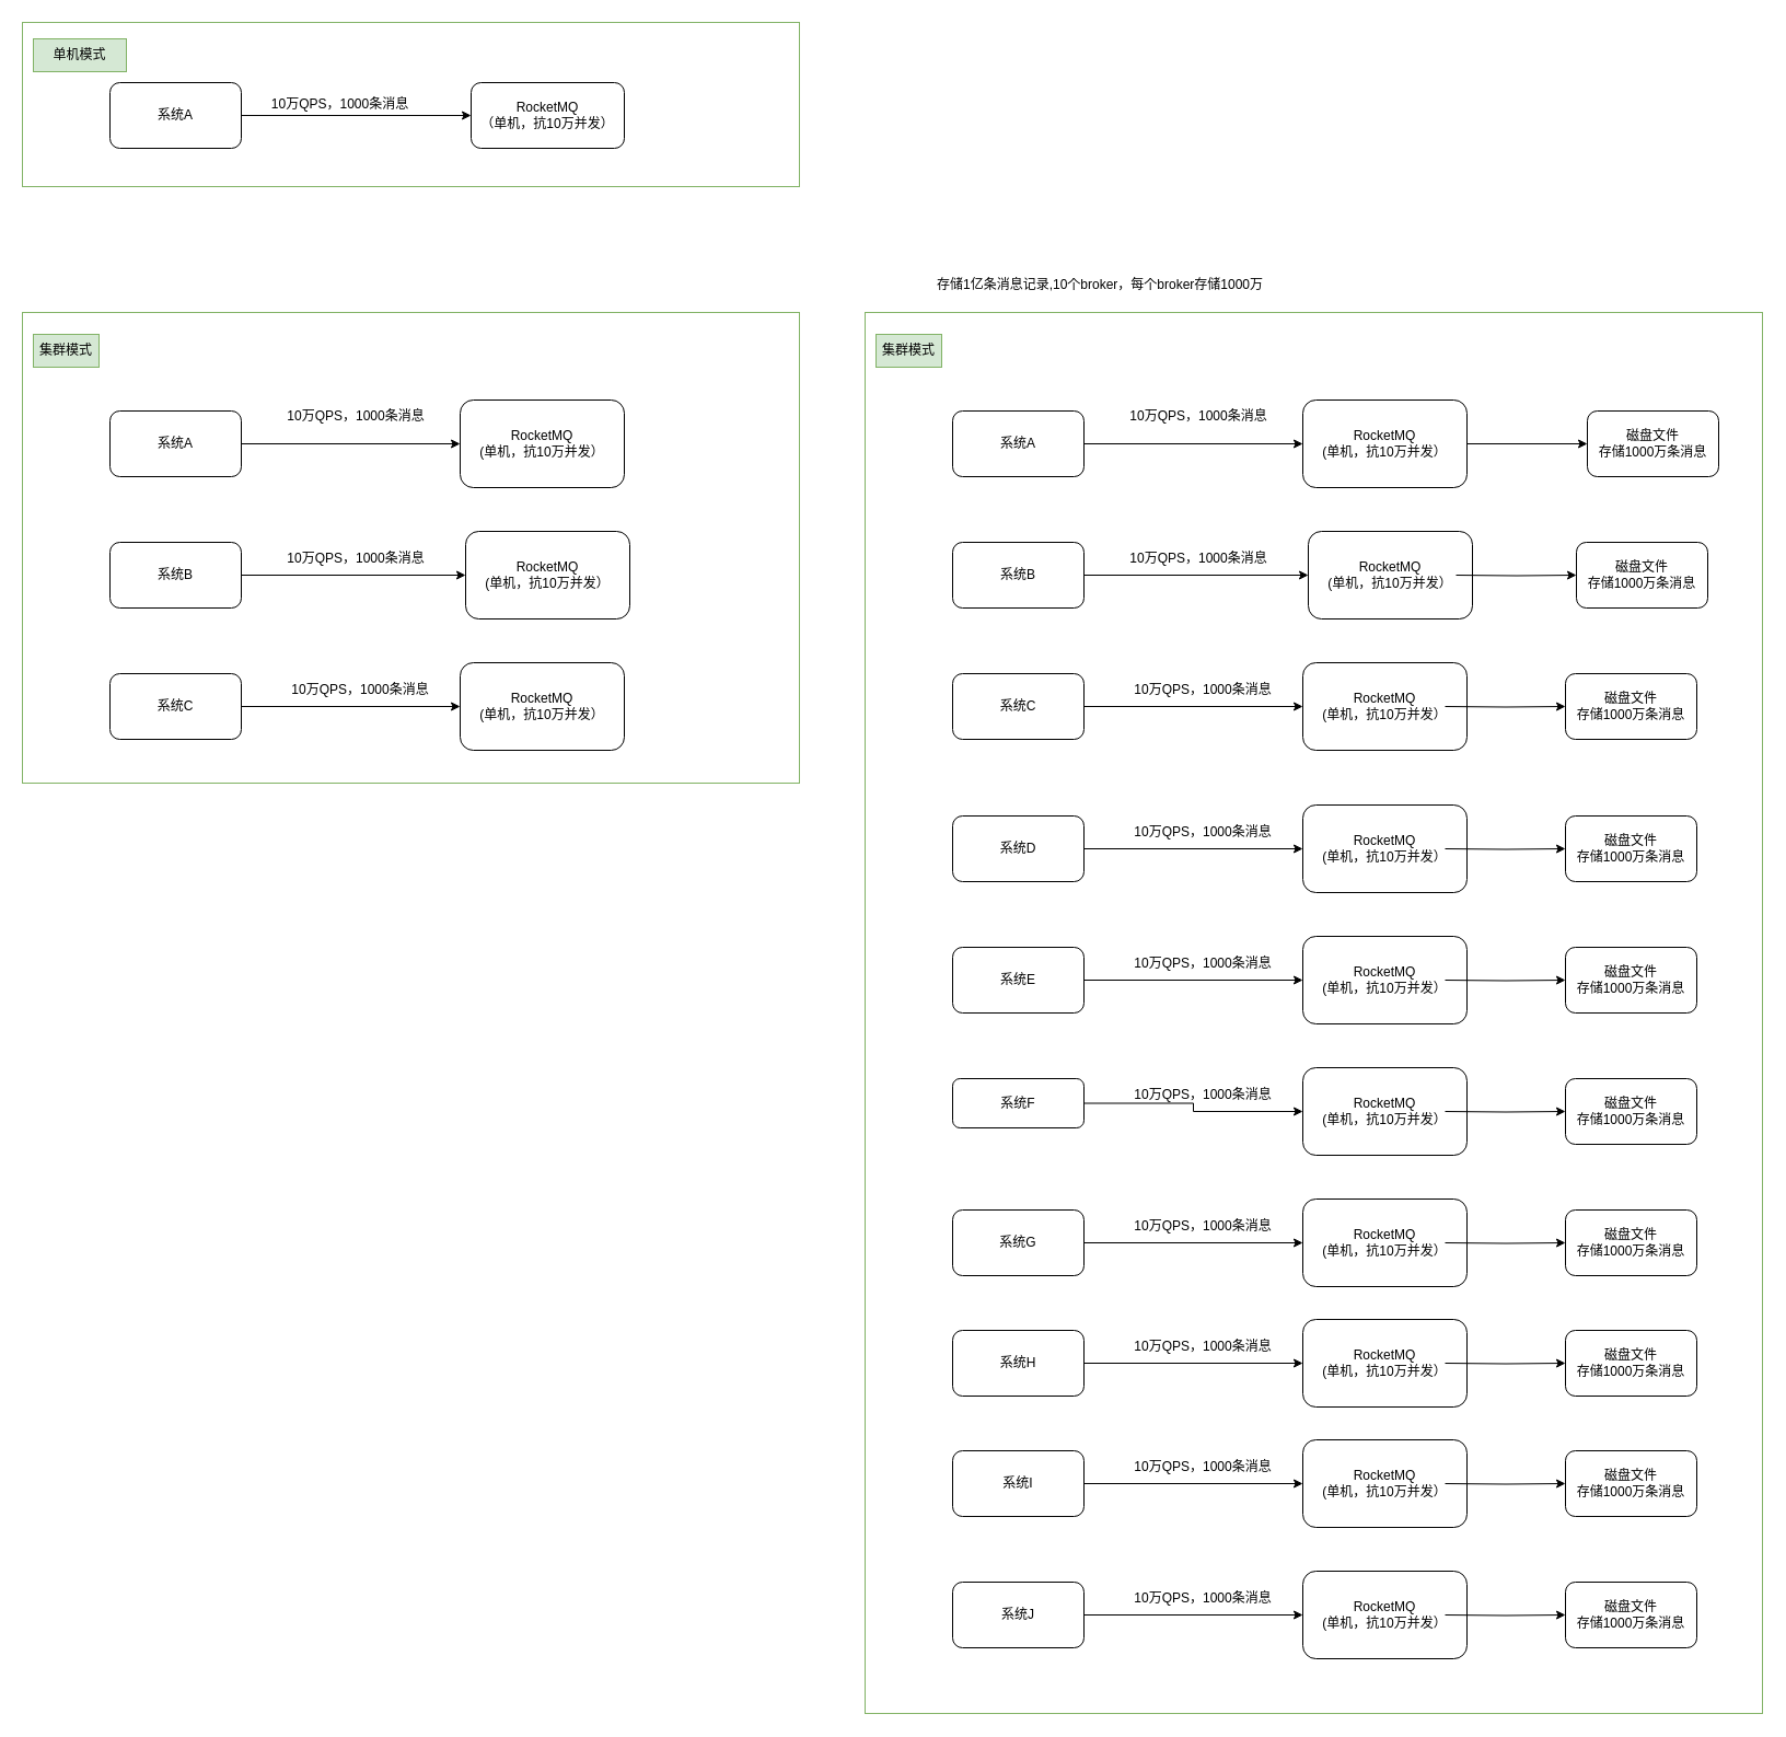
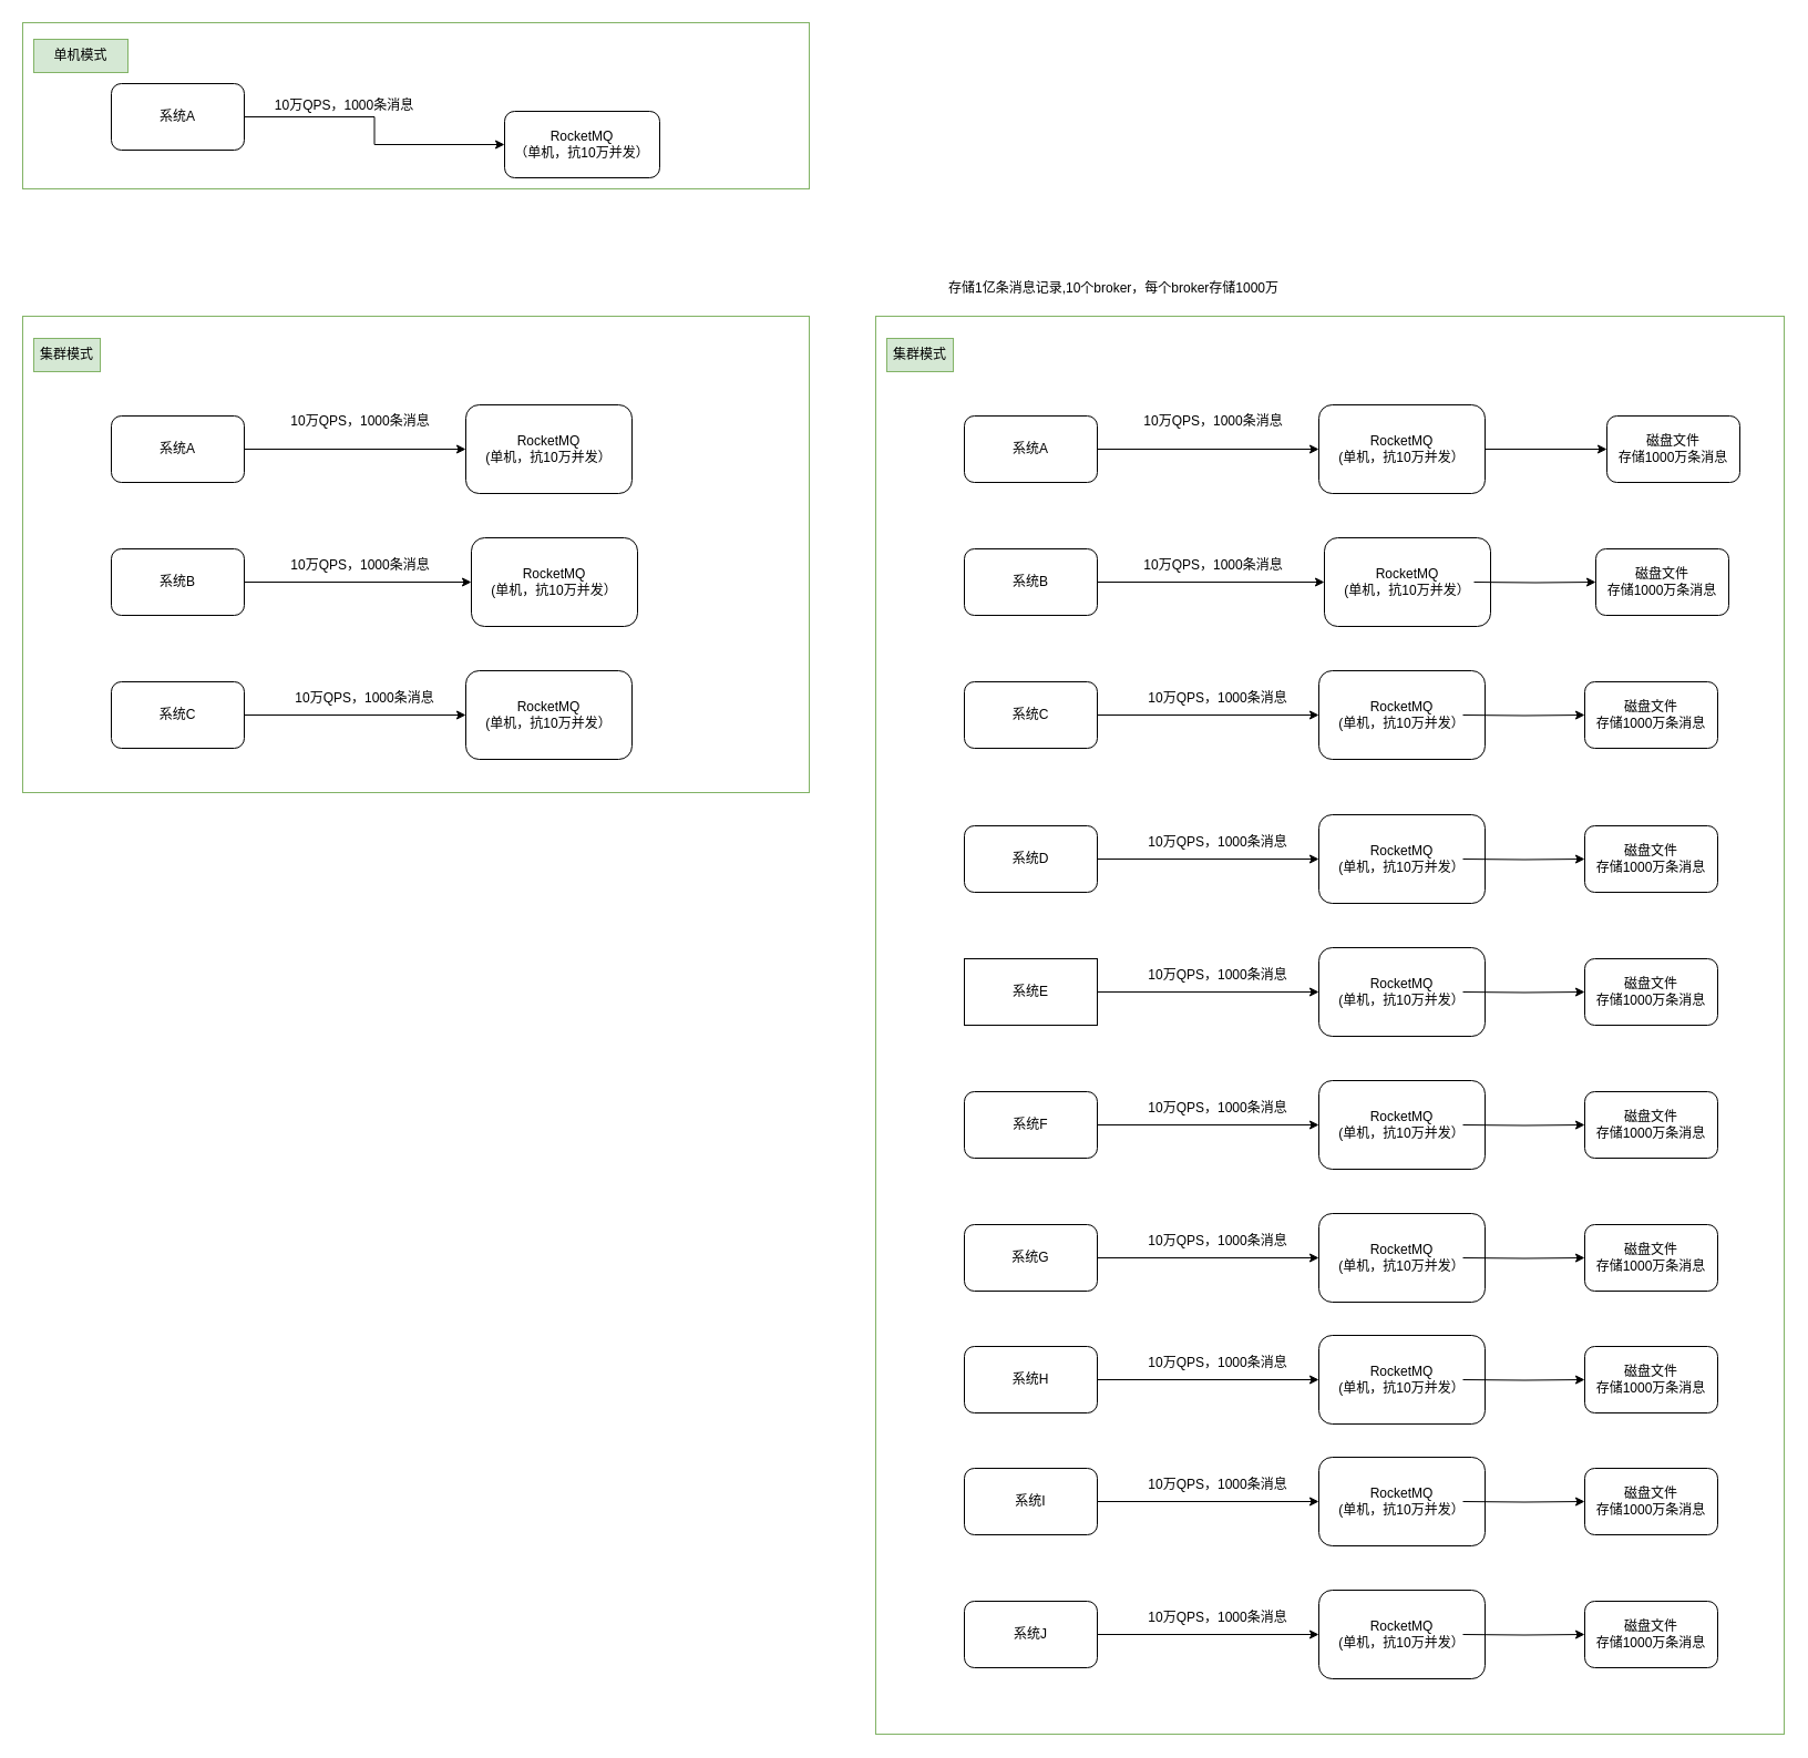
- <mxCell id="2" value="RocketMQ&lt;br&gt;（单机，抗10万并发）" style="rounded=1;whiteSpace=wrap;html=1;" vertex="1" parent="1"><mxGeometry x="430" y="75" width="140" height="60" as="geometry" /></mxCell>
+ <mxCell id="2" value="RocketMQ&lt;br&gt;（单机，抗10万并发）" style="rounded=1;whiteSpace=wrap;html=1;" vertex="1" parent="1"><mxGeometry x="455" y="100" width="140" height="60" as="geometry" /></mxCell>
- <mxCell id="50" value="系统E" style="rounded=1;whiteSpace=wrap;html=1;fillColor=none;gradientColor=none;" vertex="1" parent="1"><mxGeometry x="870" y="865" width="120" height="60" as="geometry" /></mxCell>
+ <mxCell id="50" value="系统E" style="whiteSpace=wrap;html=1;fillColor=none;gradientColor=none;rounded=0;" vertex="1" parent="1"><mxGeometry x="870" y="865" width="120" height="60" as="geometry" /></mxCell>
- <mxCell id="56" value="系统F" style="rounded=1;whiteSpace=wrap;html=1;fillColor=none;gradientColor=none;" vertex="1" parent="1"><mxGeometry x="870" y="985" width="120" height="45" as="geometry" /></mxCell>
+ <mxCell id="56" value="系统F" style="rounded=1;whiteSpace=wrap;html=1;fillColor=none;gradientColor=none;" vertex="1" parent="1"><mxGeometry x="870" y="985" width="120" height="60" as="geometry" /></mxCell>
